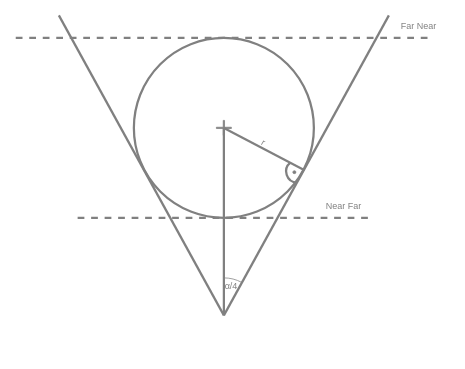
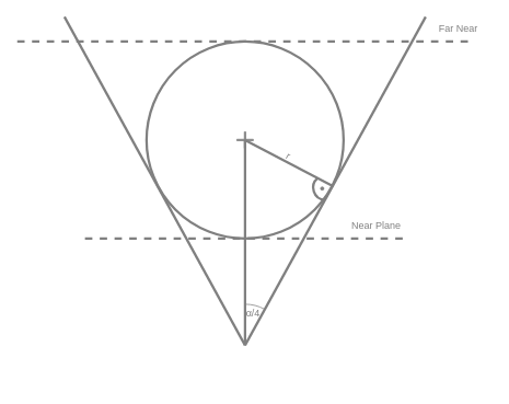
- <mxCell id="8" value="Near Far" style="text;html=1;strokeColor=none;fillColor=none;align=center;verticalAlign=middle;whiteSpace=wrap;rounded=0;fontColor=#808080;" parent="1" vertex="1"><mxGeometry x="418" y="260" width="80" height="30" as="geometry" /></mxCell>
+ <mxCell id="8" value="Near Plane" style="text;html=1;strokeColor=none;fillColor=none;align=center;verticalAlign=middle;whiteSpace=wrap;rounded=0;fontColor=#808080;" parent="1" vertex="1"><mxGeometry x="418" y="260" width="80" height="30" as="geometry" /></mxCell>
